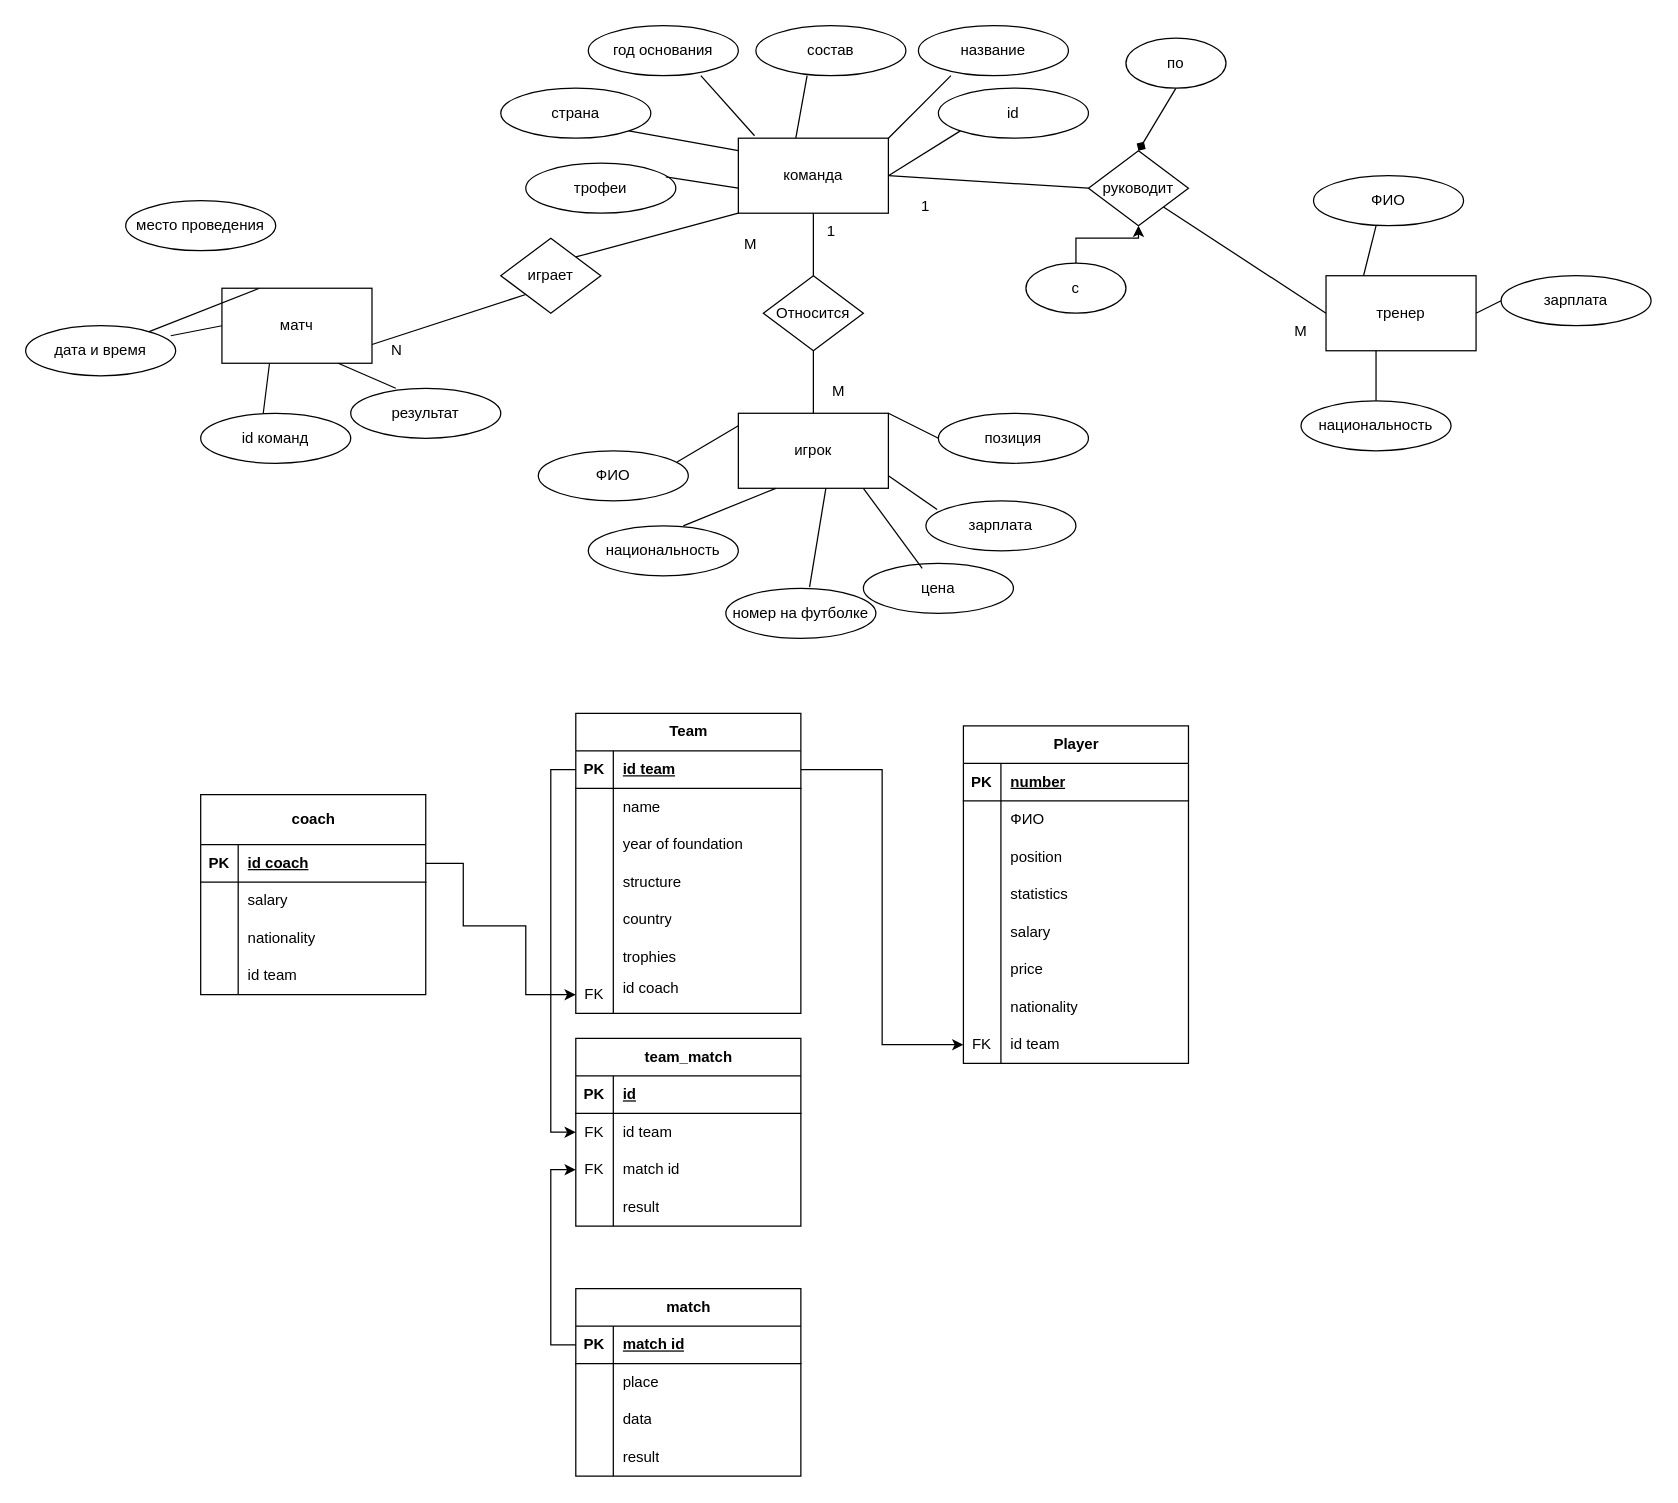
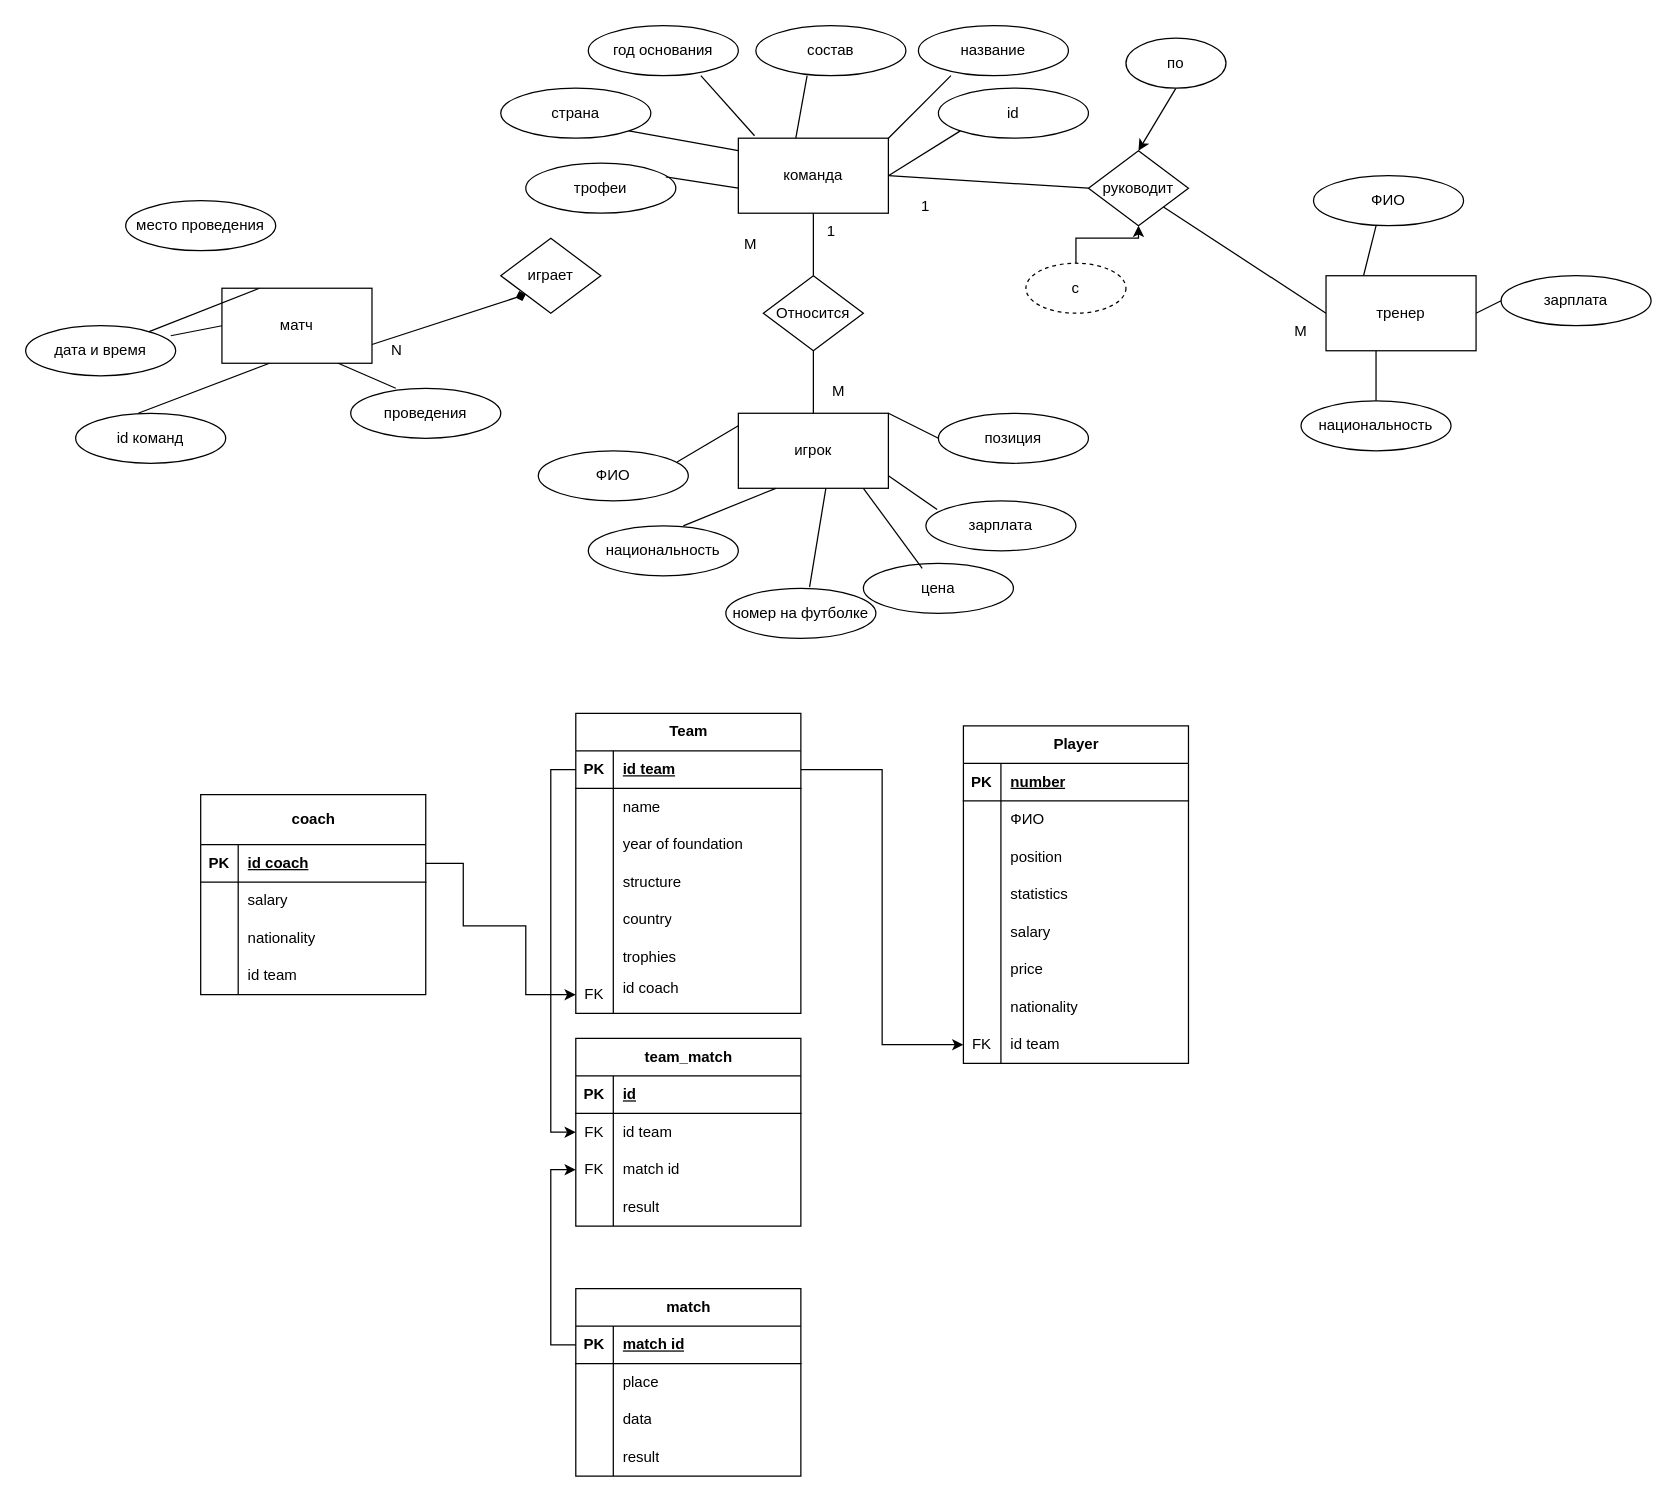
- <mxCell id="53" style="rounded=0;orthogonalLoop=1;jettySize=auto;html=1;exitX=0.5;exitY=1;exitDx=0;exitDy=0;entryX=0.5;entryY=0;entryDx=0;entryDy=0;endArrow=diamond;" edge="1" parent="1" source="54" target="32"><mxGeometry relative="1" as="geometry" /></mxCell>
+ <mxCell id="53" style="rounded=0;orthogonalLoop=1;jettySize=auto;html=1;exitX=0.5;exitY=1;exitDx=0;exitDy=0;entryX=0.5;entryY=0;entryDx=0;entryDy=0;" edge="1" parent="1" source="54" target="32"><mxGeometry relative="1" as="geometry" /></mxCell>
- <mxCell id="46" value="" style="endArrow=none;html=1;rounded=0;entryX=0;entryY=1;entryDx=0;entryDy=0;exitX=1;exitY=0;exitDx=0;exitDy=0;" edge="1" parent="1" source="50" target="2"><mxGeometry width="50" height="50" relative="1" as="geometry"><mxPoint x="400" y="360" as="sourcePoint" /><mxPoint x="590" y="360" as="targetPoint" /></mxGeometry></mxCell>
- <mxCell id="57" value="с" style="ellipse;whiteSpace=wrap;html=1;" vertex="1" parent="1"><mxGeometry x="820" y="210" width="80" height="40" as="geometry" /></mxCell>
+ <mxCell id="57" value="с" style="ellipse;whiteSpace=wrap;html=1;dashed=1;" vertex="1" parent="1"><mxGeometry x="820" y="210" width="80" height="40" as="geometry" /></mxCell>
- <mxCell id="51" value="" style="endArrow=none;html=1;rounded=0;exitX=1;exitY=0.75;exitDx=0;exitDy=0;entryX=0;entryY=1;entryDx=0;entryDy=0;" edge="1" parent="1" source="41" target="50"><mxGeometry width="50" height="50" relative="1" as="geometry"><mxPoint x="270" y="410" as="sourcePoint" /><mxPoint x="320" y="360" as="targetPoint" /></mxGeometry></mxCell>
+ <mxCell id="51" value="" style="endArrow=diamond;html=1;rounded=0;exitX=1;exitY=0.75;exitDx=0;exitDy=0;entryX=0;entryY=1;entryDx=0;entryDy=0;" edge="1" parent="1" source="41" target="50"><mxGeometry width="50" height="50" relative="1" as="geometry"><mxPoint x="270" y="410" as="sourcePoint" /><mxPoint x="320" y="360" as="targetPoint" /></mxGeometry></mxCell>
- <mxCell id="42" value="результат" style="ellipse;whiteSpace=wrap;html=1;" vertex="1" parent="1"><mxGeometry x="280" y="310" width="120" height="40" as="geometry" /></mxCell>
+ <mxCell id="42" value="проведения" style="ellipse;whiteSpace=wrap;html=1;" vertex="1" parent="1"><mxGeometry x="280" y="310" width="120" height="40" as="geometry" /></mxCell>
- <mxCell id="45" value="id команд" style="ellipse;whiteSpace=wrap;html=1;" vertex="1" parent="1"><mxGeometry x="160" y="330" width="120" height="40" as="geometry" /></mxCell>
+ <mxCell id="45" value="id команд" style="ellipse;whiteSpace=wrap;html=1;" vertex="1" parent="1"><mxGeometry x="60" y="330" width="120" height="40" as="geometry" /></mxCell>
